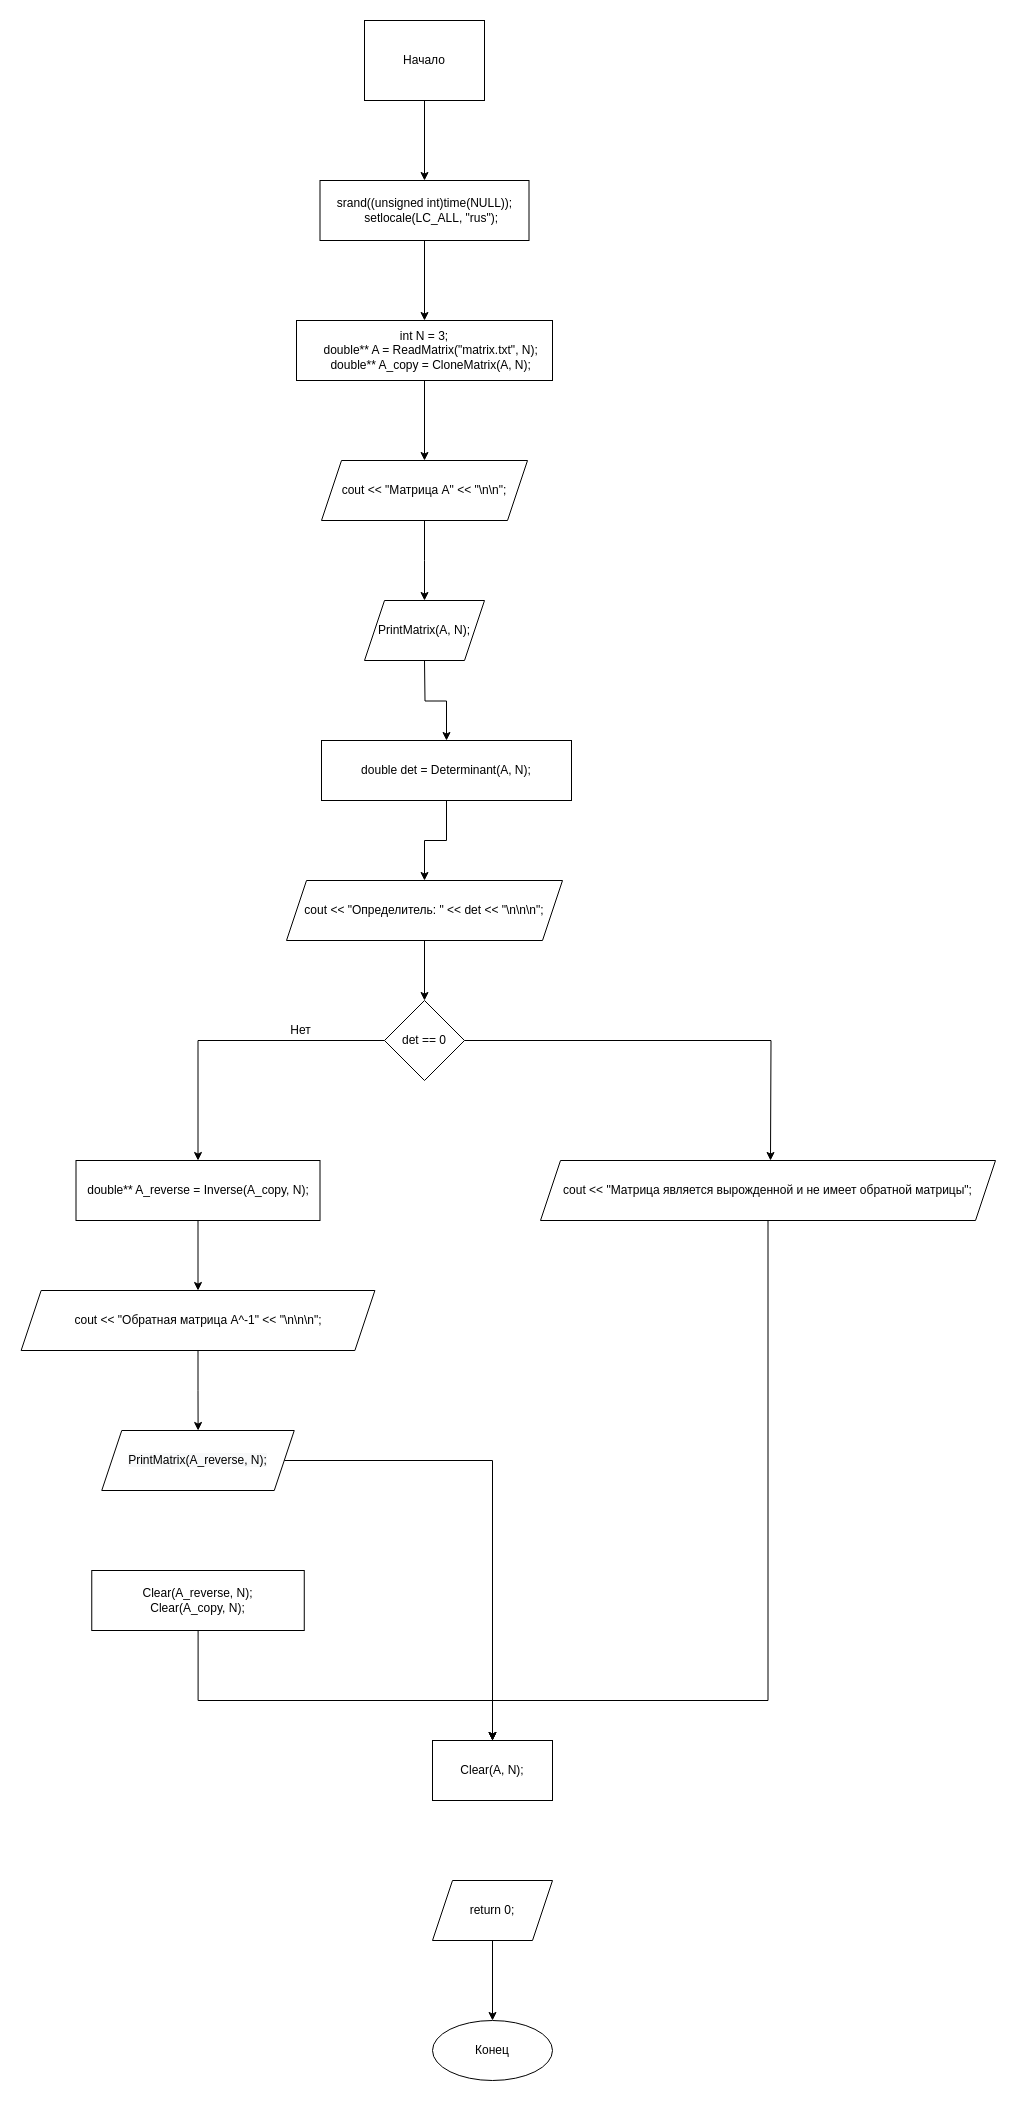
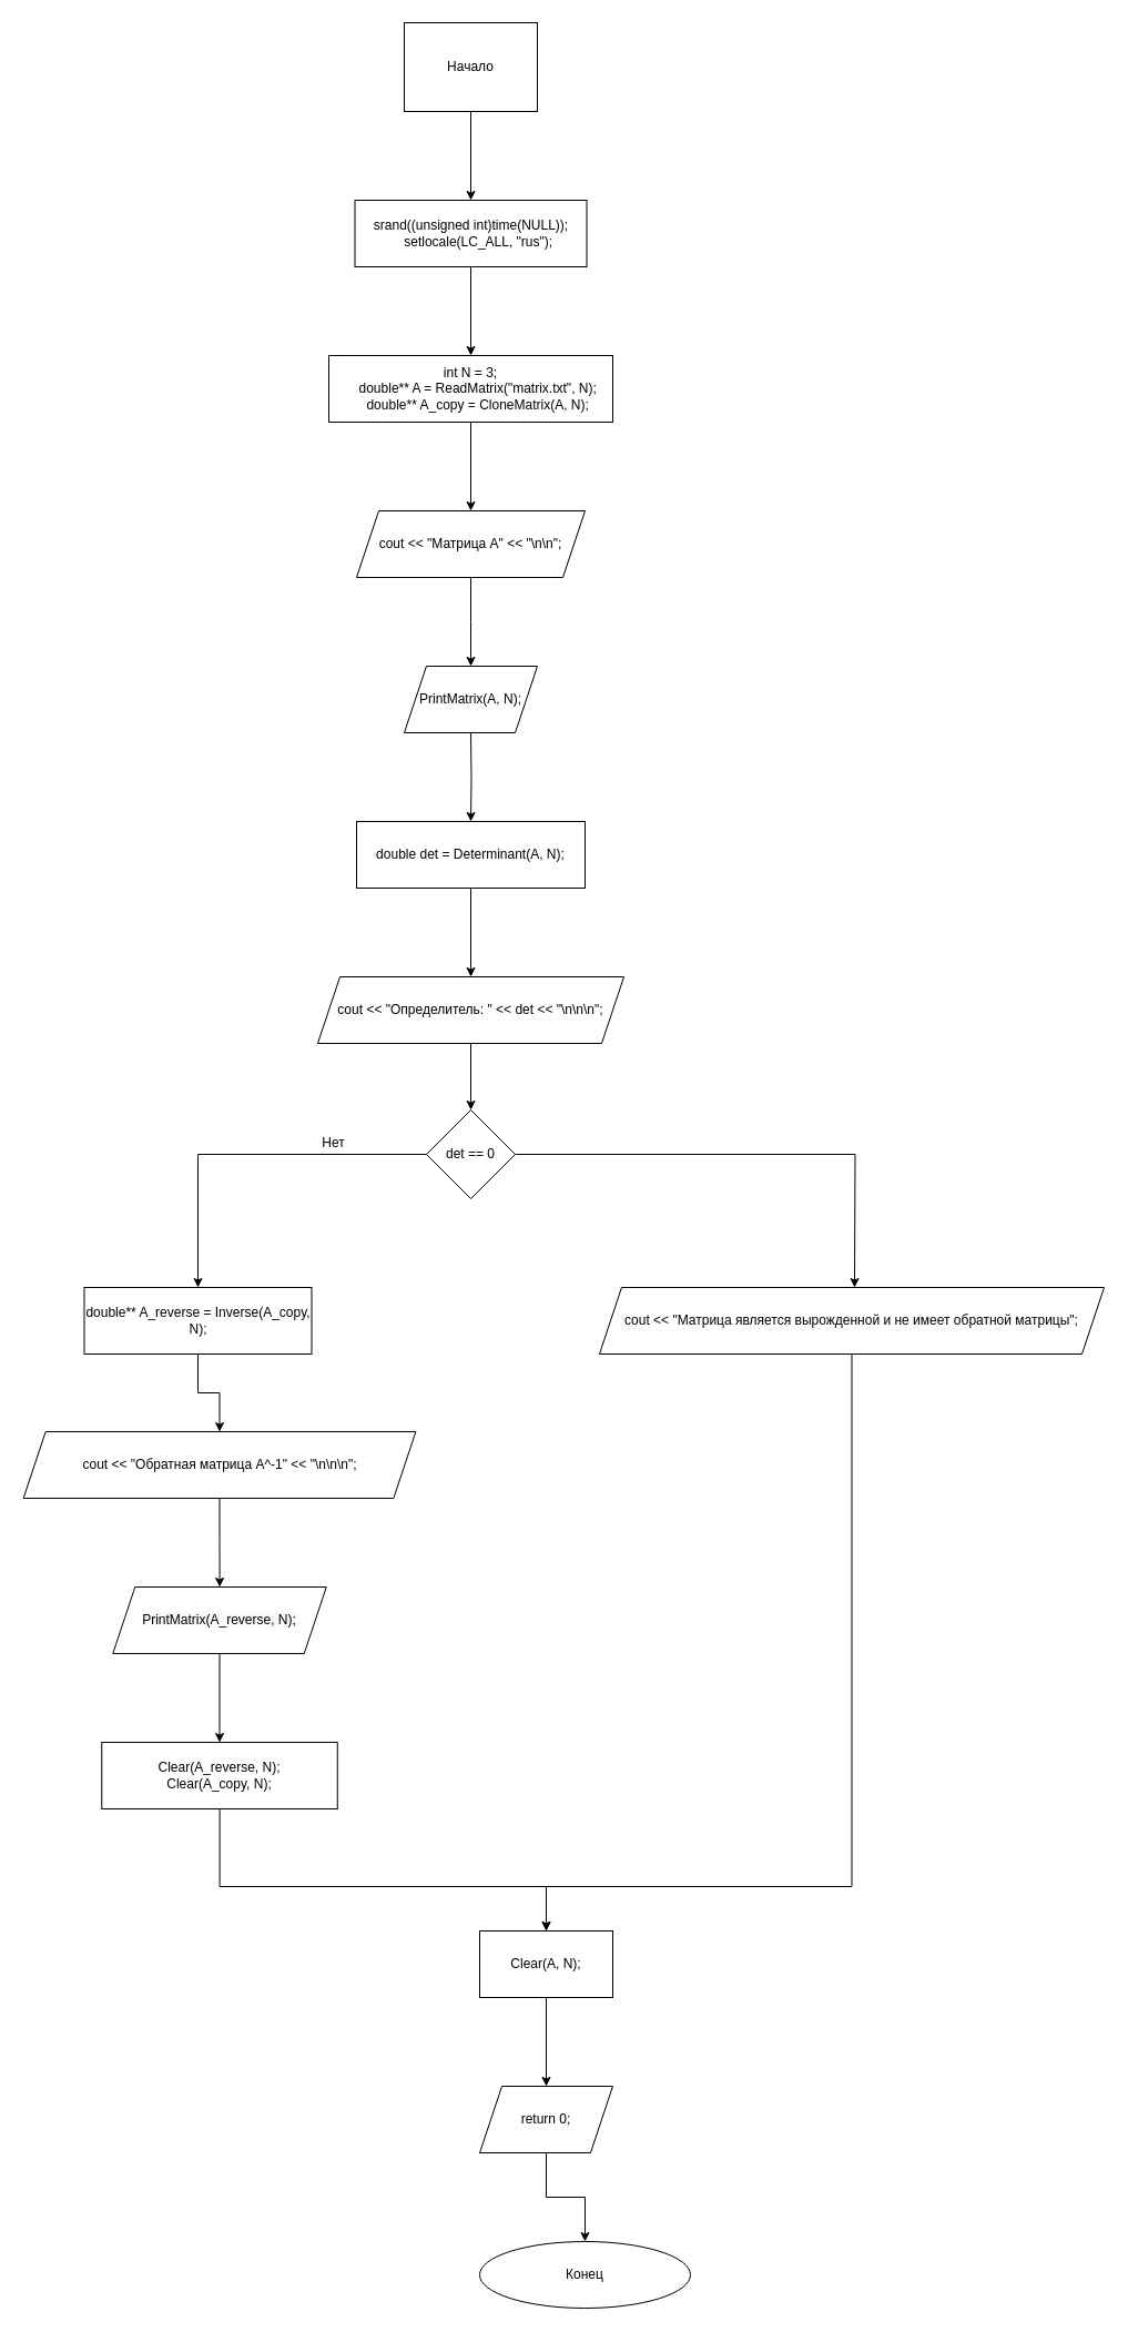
- <mxCell id="22" value="double det = Determinant(A, N);" style="whiteSpace=wrap;html=1;" vertex="1" parent="1"><mxGeometry x="321" y="740" width="250" height="60" as="geometry" /></mxCell>
+ <mxCell id="22" value="double det = Determinant(A, N);" style="whiteSpace=wrap;html=1;" vertex="1" parent="1"><mxGeometry x="321" y="740" width="206" height="60" as="geometry" /></mxCell>
- <mxCell id="12" value="double** A_reverse = Inverse(A_copy, N);" style="whiteSpace=wrap;html=1;" vertex="1" parent="1"><mxGeometry x="75.5" y="1160" width="244" height="60" as="geometry" /></mxCell>
+ <mxCell id="12" value="double** A_reverse = Inverse(A_copy, N);" style="whiteSpace=wrap;html=1;" vertex="1" parent="1"><mxGeometry x="75.5" y="1160" width="205" height="60" as="geometry" /></mxCell>
- <mxCell id="26" value="" style="edgeStyle=orthogonalEdgeStyle;rounded=0;orthogonalLoop=1;jettySize=auto;html=1;" edge="1" parent="1" source="27" target="31"><mxGeometry relative="1" as="geometry" /></mxCell>
+ <mxCell id="26" value="" style="edgeStyle=orthogonalEdgeStyle;rounded=0;orthogonalLoop=1;jettySize=auto;html=1;" edge="1" parent="1" source="27" target="29"><mxGeometry relative="1" as="geometry" /></mxCell>
+ <mxCell id="30" value="" style="edgeStyle=orthogonalEdgeStyle;rounded=0;orthogonalLoop=1;jettySize=auto;html=1;" edge="1" parent="1" source="31" target="33"><mxGeometry relative="1" as="geometry" /></mxCell>
- <mxCell id="34" value="Конец" style="ellipse;whiteSpace=wrap;html=1;rounded=0;" vertex="1" parent="1"><mxGeometry x="432" y="2020" width="120" height="60" as="geometry" /></mxCell>
+ <mxCell id="34" value="Конец" style="ellipse;whiteSpace=wrap;html=1;rounded=0;" vertex="1" parent="1"><mxGeometry x="432" y="2020" width="190" height="60" as="geometry" /></mxCell>
